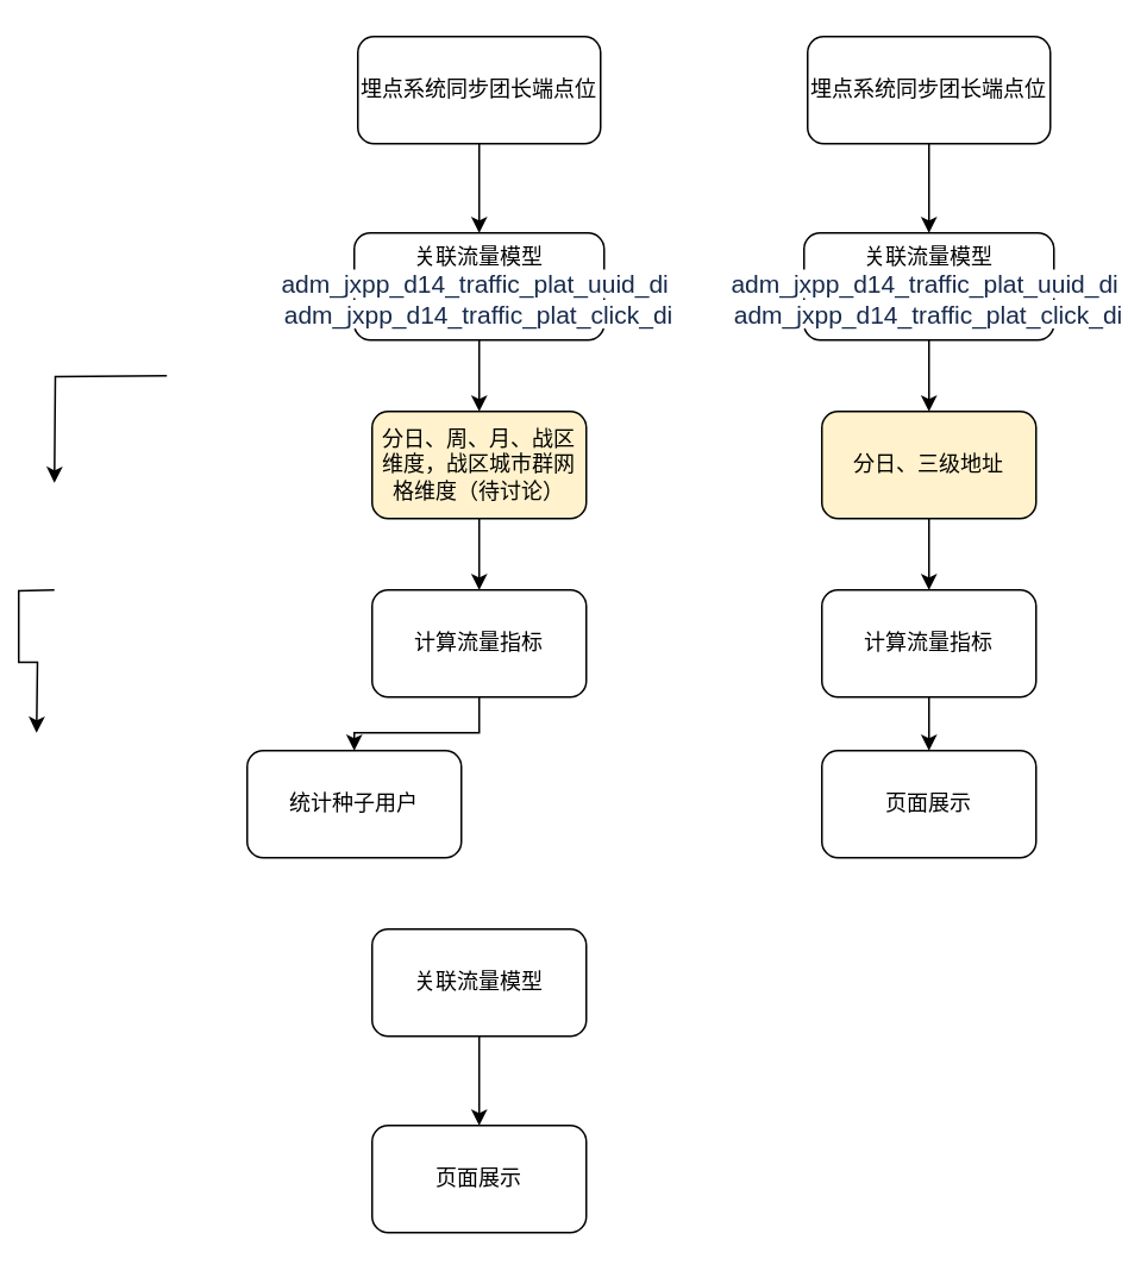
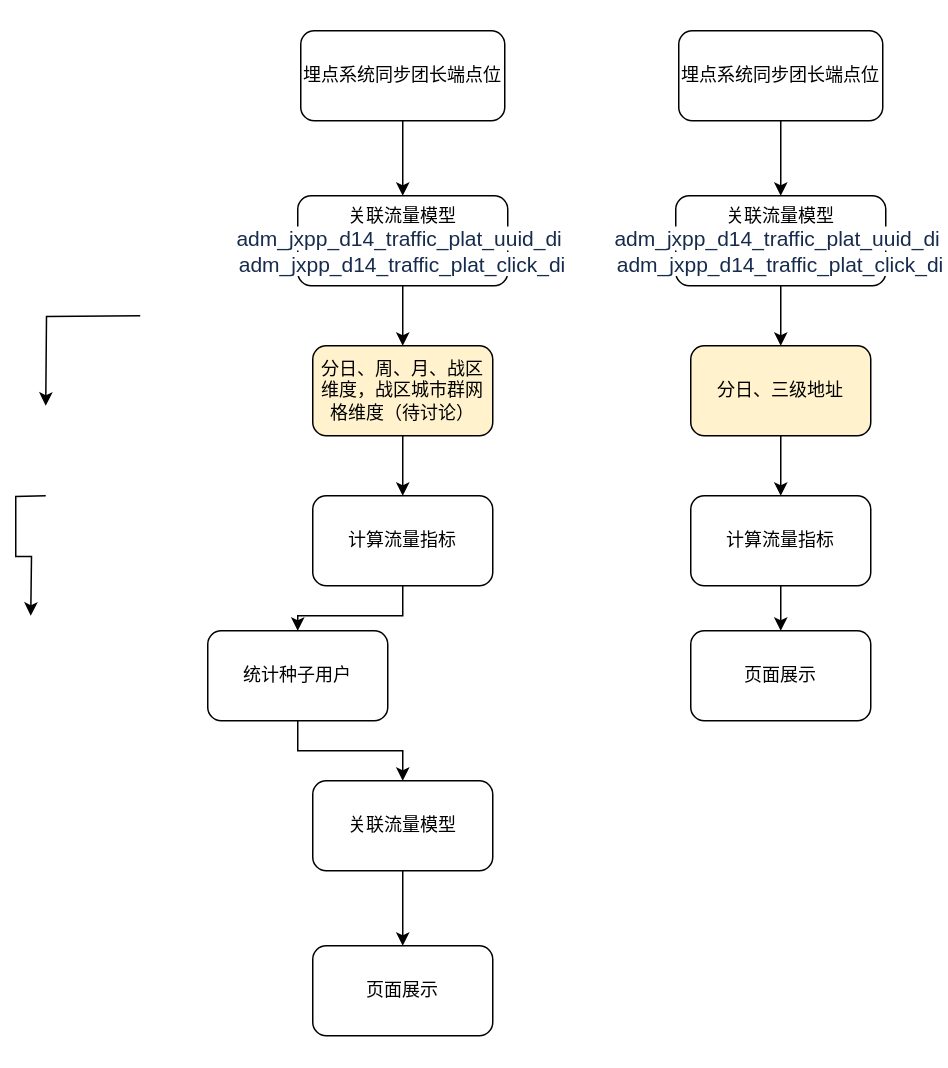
+ <mxCell id="12" value="" style="edgeStyle=orthogonalEdgeStyle;rounded=0;orthogonalLoop=1;jettySize=auto;html=1;" edge="1" parent="1" source="13" target="15"><mxGeometry relative="1" as="geometry" /></mxCell>
